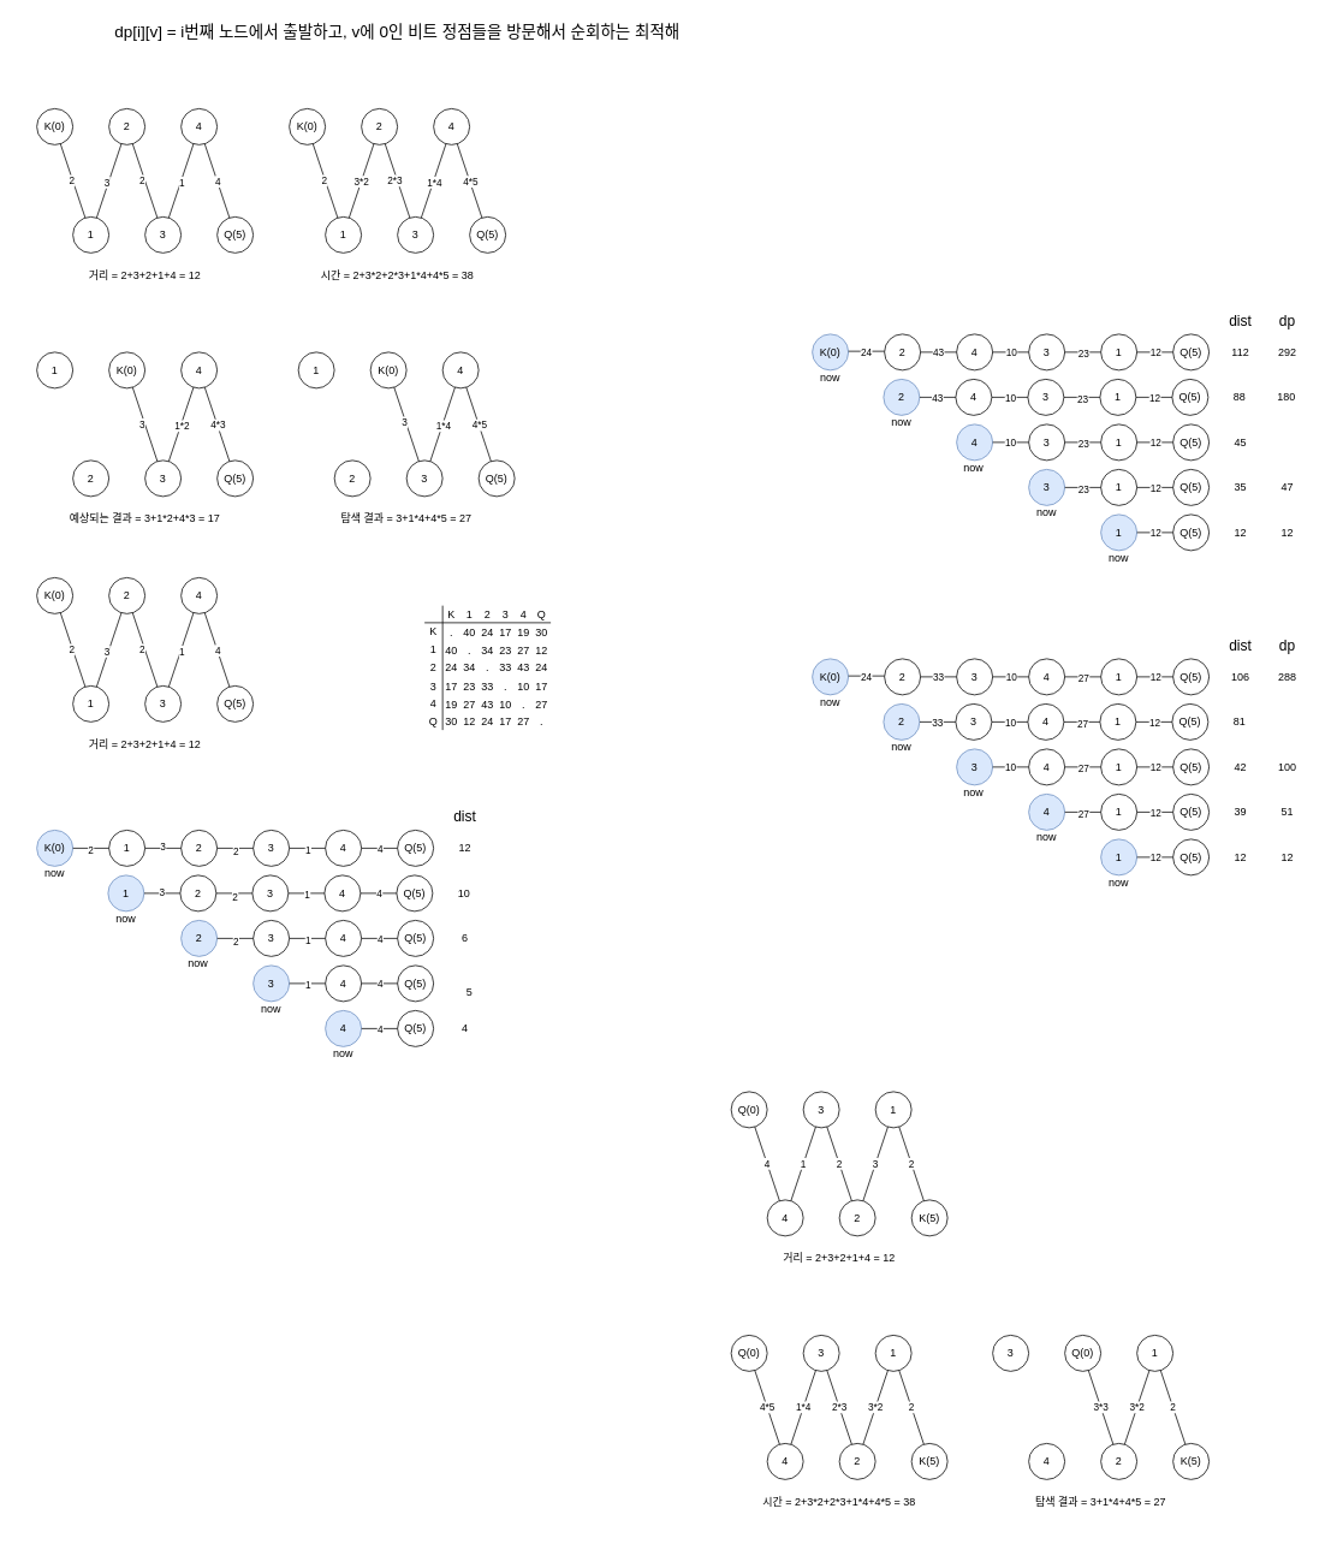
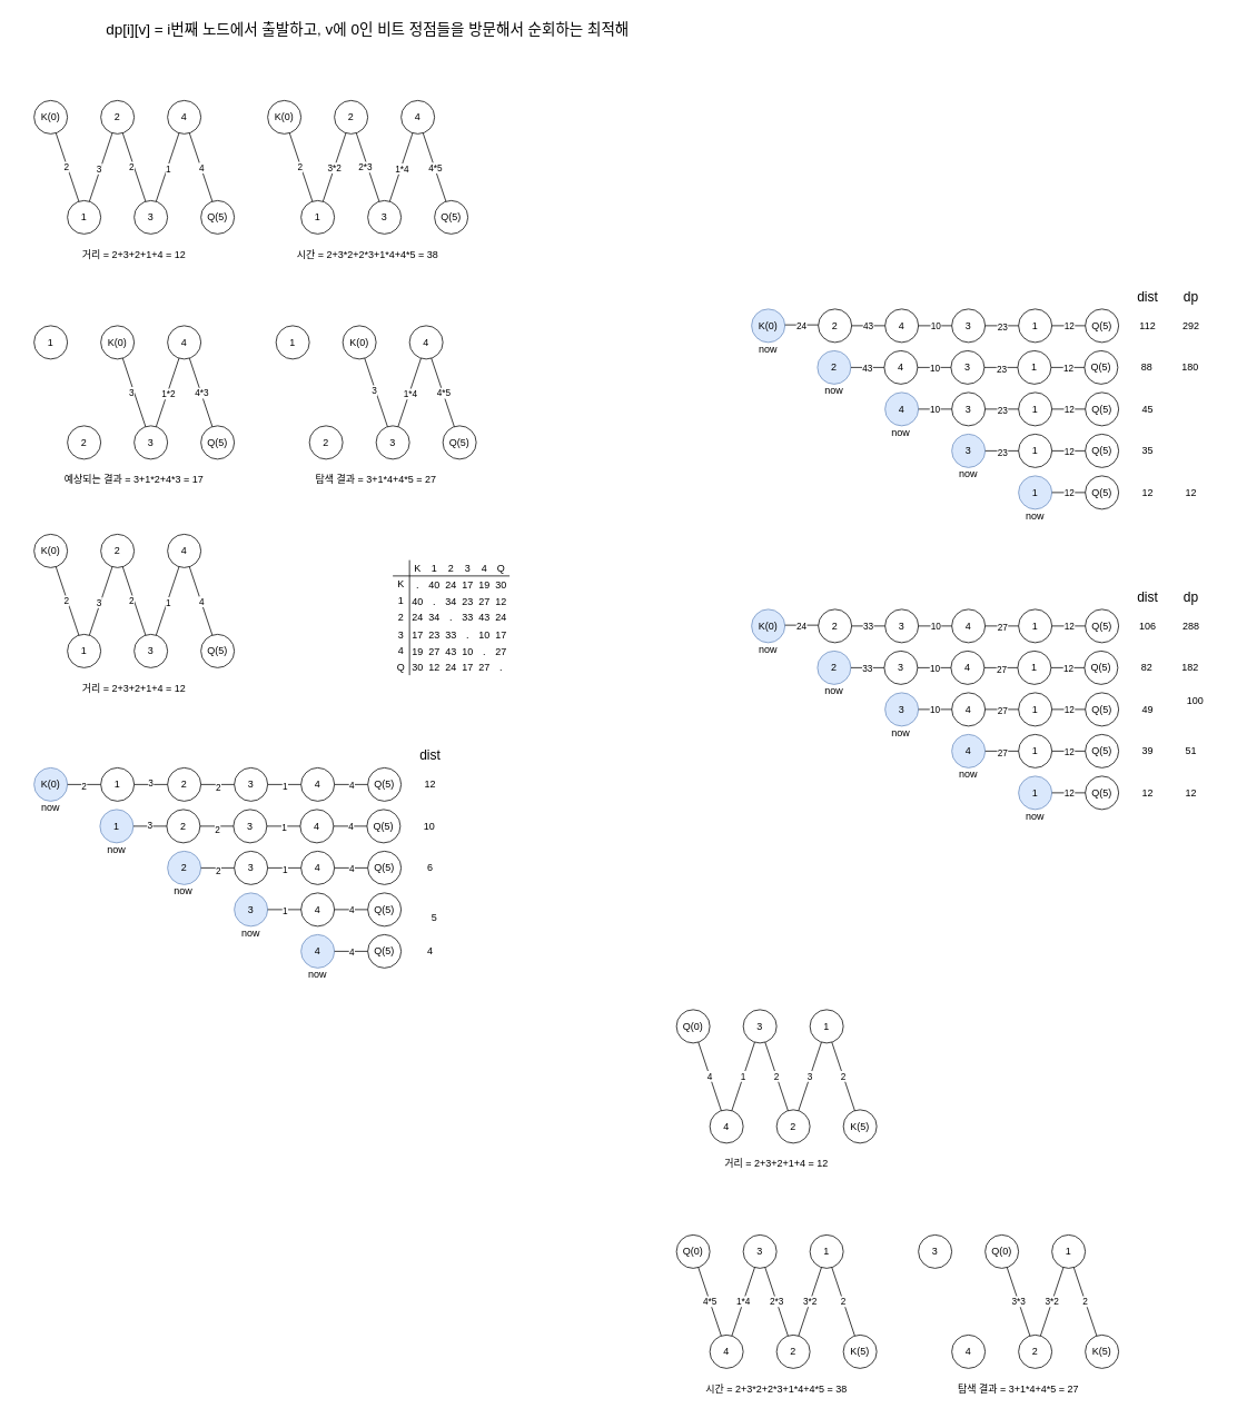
- <mxCell id="262" value="47" style="text;html=1;align=center;verticalAlign=middle;whiteSpace=wrap;rounded=0;fontSize=12;" vertex="1" parent="1"><mxGeometry x="1402" y="525" width="50" height="30" as="geometry" /></mxCell>
- <mxCell id="317" value="81" style="text;html=1;align=center;verticalAlign=middle;whiteSpace=wrap;rounded=0;fontSize=12;" vertex="1" parent="1"><mxGeometry x="1348" y="785" width="52" height="30" as="geometry" /></mxCell>
+ <mxCell id="317" value="82" style="text;html=1;align=center;verticalAlign=middle;whiteSpace=wrap;rounded=0;fontSize=12;" vertex="1" parent="1"><mxGeometry x="1348" y="785" width="52" height="30" as="geometry" /></mxCell>
+ <mxCell id="328" value="182" style="text;html=1;align=center;verticalAlign=middle;whiteSpace=wrap;rounded=0;fontSize=12;" vertex="1" parent="1"><mxGeometry x="1400" y="785" width="52" height="30" as="geometry" /></mxCell>
- <mxCell id="318" value="42" style="text;html=1;align=center;verticalAlign=middle;whiteSpace=wrap;rounded=0;fontSize=12;" vertex="1" parent="1"><mxGeometry x="1350" y="835" width="50" height="30" as="geometry" /></mxCell>
+ <mxCell id="318" value="49" style="text;html=1;align=center;verticalAlign=middle;whiteSpace=wrap;rounded=0;fontSize=12;" vertex="1" parent="1"><mxGeometry x="1350" y="835" width="50" height="30" as="geometry" /></mxCell>
- <mxCell id="329" value="100" style="text;html=1;align=center;verticalAlign=middle;whiteSpace=wrap;rounded=0;fontSize=12;" vertex="1" parent="1"><mxGeometry x="1402" y="835" width="50" height="30" as="geometry" /></mxCell>
+ <mxCell id="329" value="100" style="text;html=1;align=center;verticalAlign=middle;whiteSpace=wrap;rounded=0;fontSize=12;" vertex="1" parent="1"><mxGeometry x="1407" y="825" width="50" height="30" as="geometry" /></mxCell>
